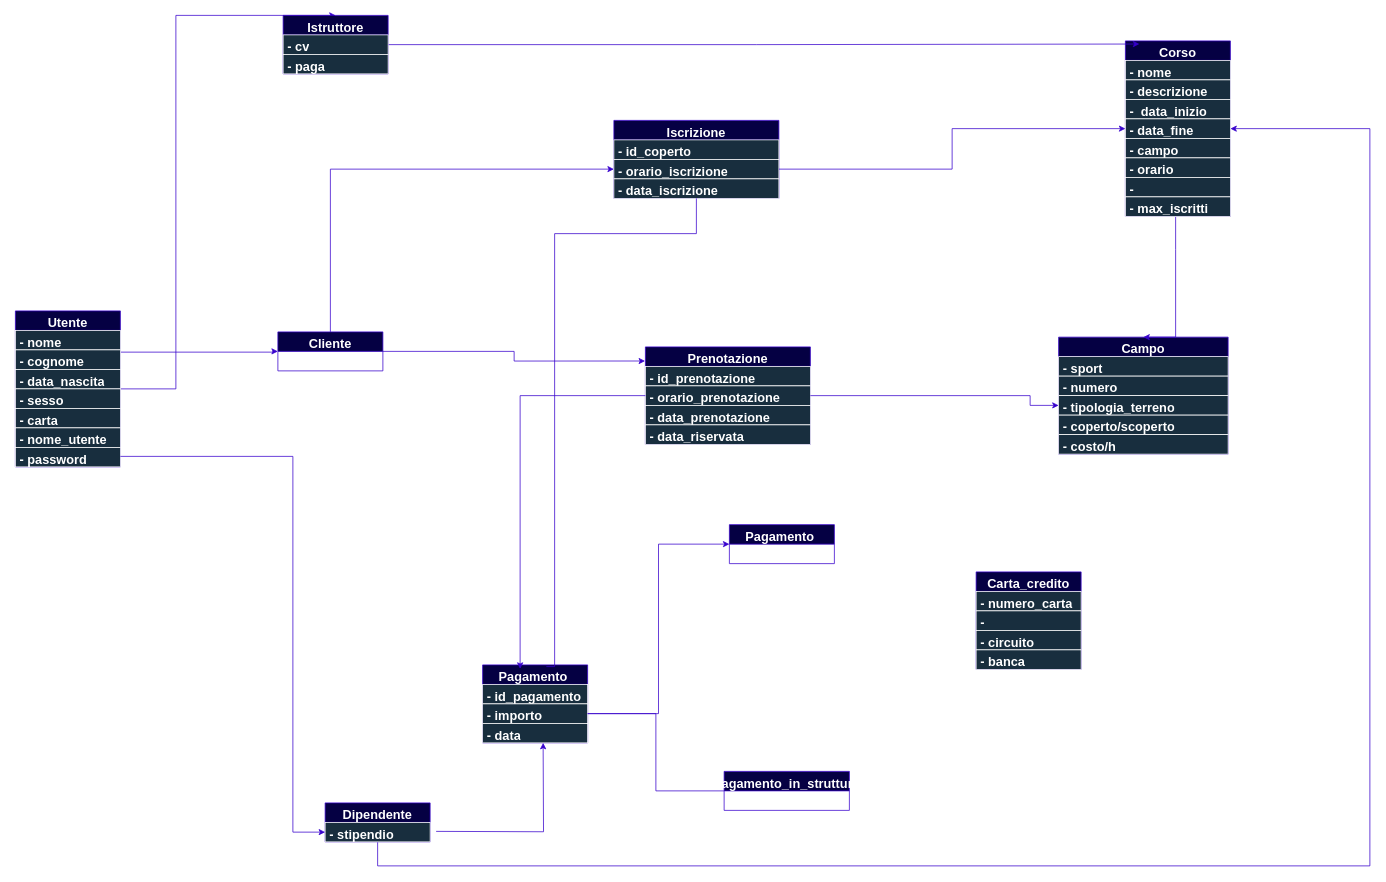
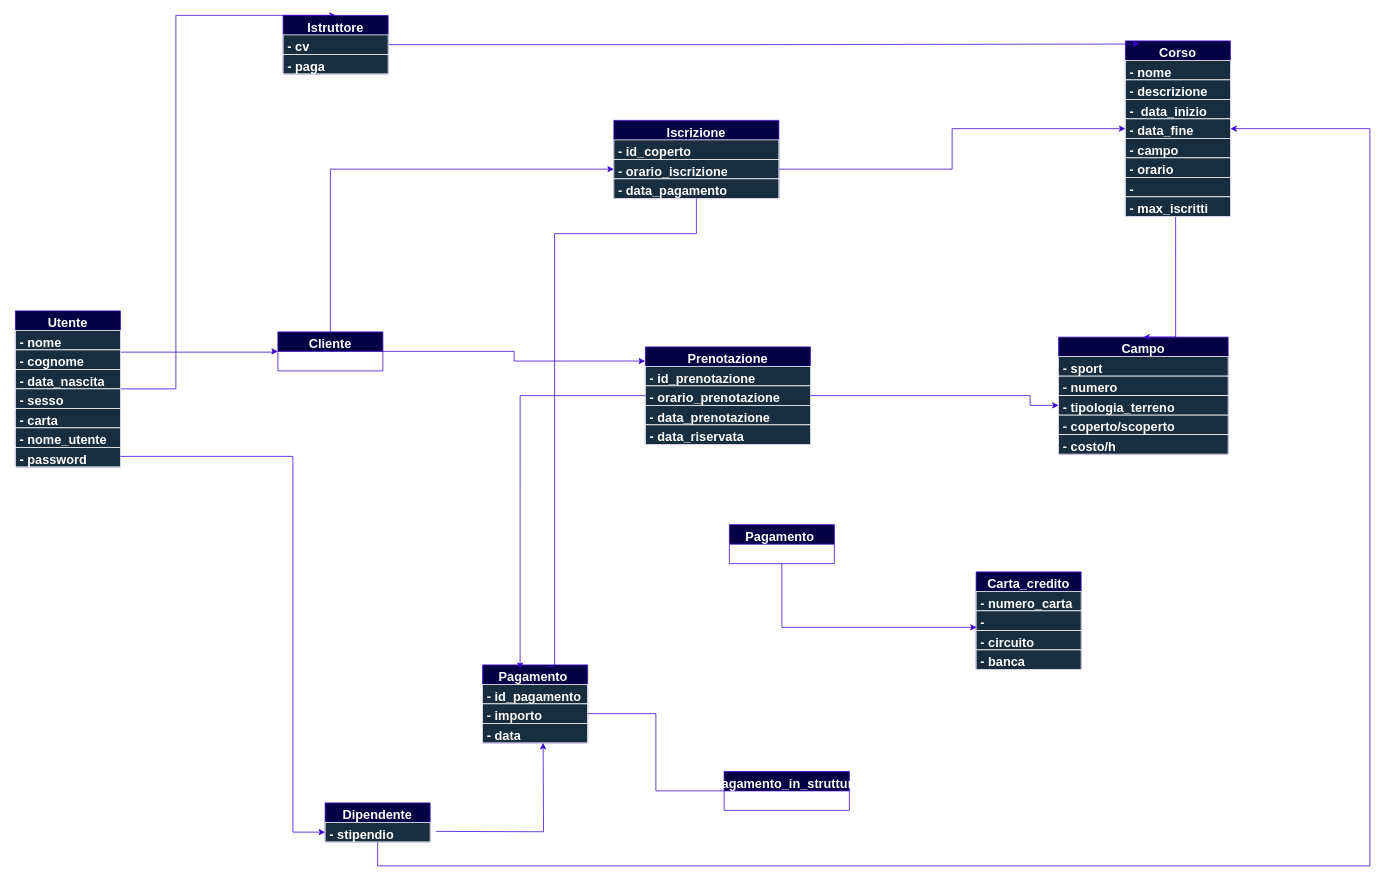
- <mxCell id="42" value="- data_iscrizione" style="text;strokeColor=#FFFFFF;fillColor=#182E3E;align=left;verticalAlign=top;spacingLeft=4;spacingRight=4;overflow=hidden;rotatable=0;points=[[0,0.5],[1,0.5]];portConstraint=eastwest;whiteSpace=wrap;html=1;labelBackgroundColor=none;rounded=0;fontSize=17;fontFamily=Helvetica;fontColor=#ffffff;fontStyle=1;horizontal=1;" parent="39" vertex="1"><mxGeometry y="78" width="220" height="26" as="geometry" /></mxCell>
+ <mxCell id="42" value="- data_pagamento" style="text;strokeColor=#FFFFFF;fillColor=#182E3E;align=left;verticalAlign=top;spacingLeft=4;spacingRight=4;overflow=hidden;rotatable=0;points=[[0,0.5],[1,0.5]];portConstraint=eastwest;whiteSpace=wrap;html=1;labelBackgroundColor=none;rounded=0;fontSize=17;fontFamily=Helvetica;fontColor=#ffffff;fontStyle=1;horizontal=1;" parent="39" vertex="1"><mxGeometry y="78" width="220" height="26" as="geometry" /></mxCell>
+ <mxCell id="64" style="edgeStyle=orthogonalEdgeStyle;rounded=0;orthogonalLoop=1;jettySize=auto;html=1;entryX=0.005;entryY=-0.154;entryDx=0;entryDy=0;entryPerimeter=0;labelBackgroundColor=none;strokeColor=#3700CC;fontColor=#ffffff;fontSize=17;align=center;verticalAlign=top;fontFamily=Helvetica;fontStyle=1;horizontal=1;startSize=26;spacingLeft=4;spacingRight=4;fillStyle=auto;fillColor=#050043;" parent="1" source="34" target="32" edge="1"><mxGeometry relative="1" as="geometry" /></mxCell>
- <mxCell id="59" style="edgeStyle=orthogonalEdgeStyle;rounded=0;orthogonalLoop=1;jettySize=auto;html=1;exitX=1;exitY=0.5;exitDx=0;exitDy=0;entryX=0;entryY=0.5;entryDx=0;entryDy=0;labelBackgroundColor=none;strokeColor=#3700CC;fontColor=#ffffff;fontSize=17;align=center;verticalAlign=top;fontFamily=Helvetica;fontStyle=1;horizontal=1;startSize=26;spacingLeft=4;spacingRight=4;fillStyle=auto;fillColor=#050043;" parent="1" source="27" target="34" edge="1"><mxGeometry relative="1" as="geometry" /></mxCell>
